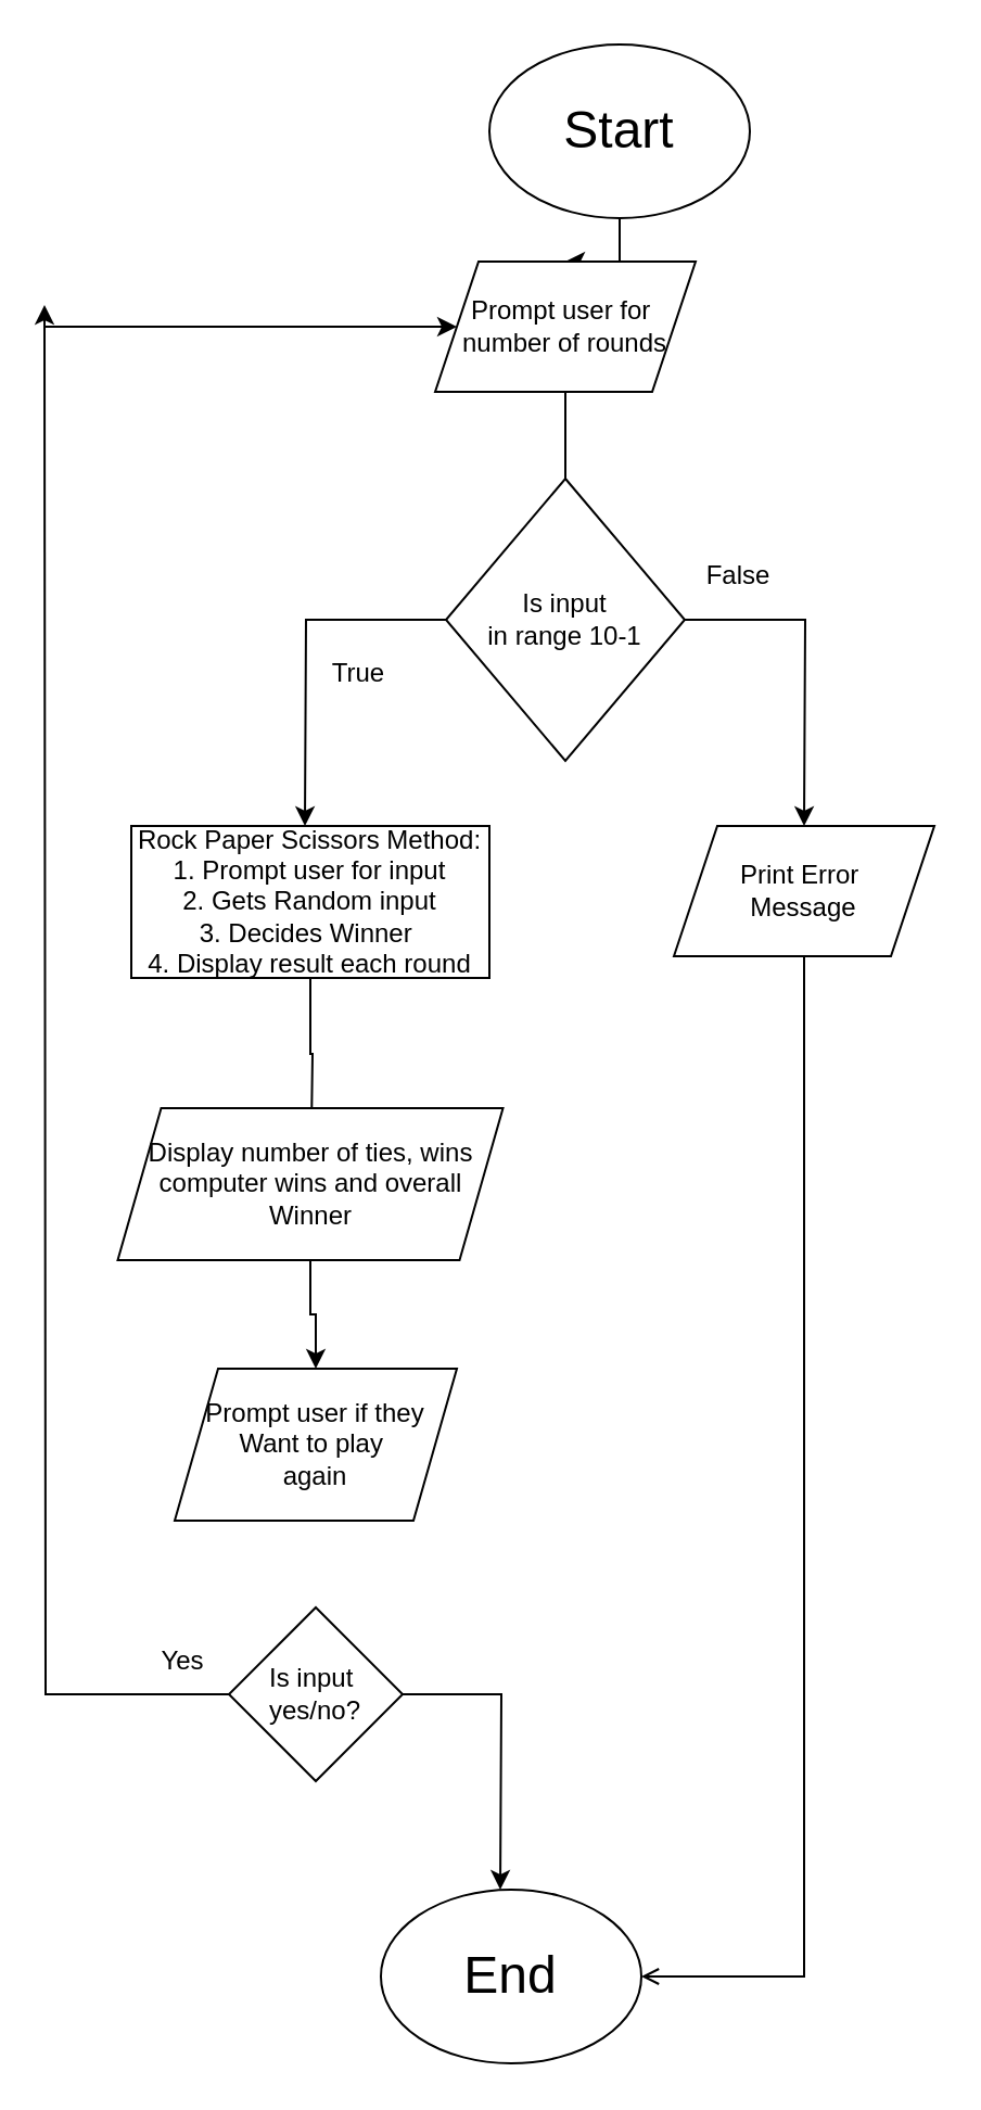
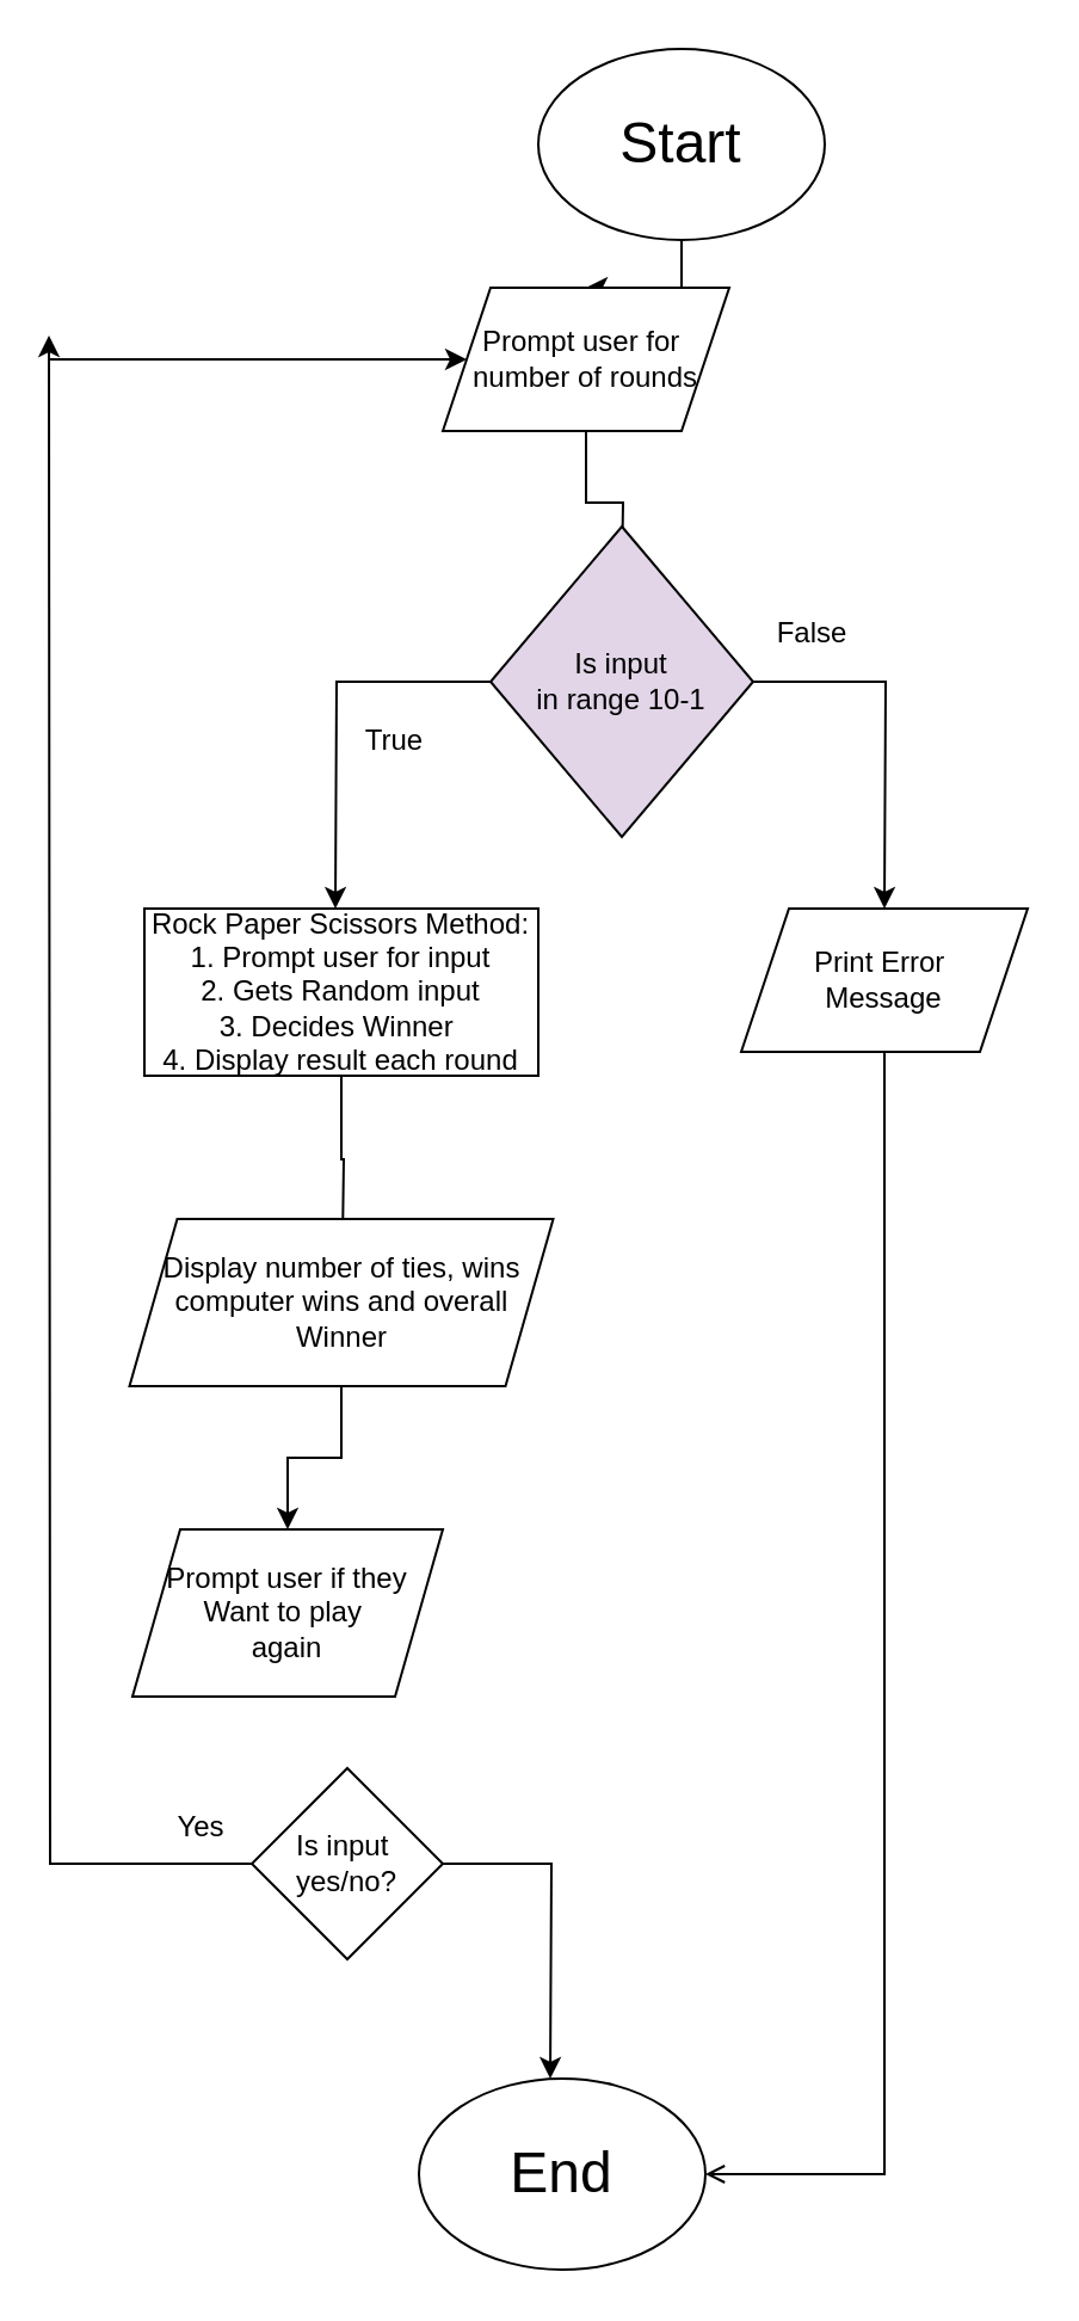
- <mxCell id="5" value="Prompt user for&amp;nbsp;&lt;br&gt;number of rounds" style="shape=parallelogram;perimeter=parallelogramPerimeter;whiteSpace=wrap;html=1;fixedSize=1;" vertex="1" parent="1"><mxGeometry x="200" y="120" width="120" height="60" as="geometry" /></mxCell>
+ <mxCell id="5" value="Prompt user for&amp;nbsp;&lt;br&gt;number of rounds" style="shape=parallelogram;perimeter=parallelogramPerimeter;whiteSpace=wrap;html=1;fixedSize=1;" vertex="1" parent="1"><mxGeometry x="185" y="120" width="120" height="60" as="geometry" /></mxCell>
- <mxCell id="8" value="Is input&lt;br&gt;in range 10-1&lt;br&gt;" style="rhombus;whiteSpace=wrap;html=1;rotation=0;" vertex="1" parent="1"><mxGeometry x="205" y="220" width="110" height="130" as="geometry" /></mxCell>
+ <mxCell id="8" value="Is input&lt;br&gt;in range 10-1&lt;br&gt;" style="rhombus;whiteSpace=wrap;html=1;rotation=0;fillColor=#e1d5e7;" vertex="1" parent="1"><mxGeometry x="205" y="220" width="110" height="130" as="geometry" /></mxCell>
- <mxCell id="15" value="Prompt user if they&lt;br&gt;Want to play&amp;nbsp;&lt;br&gt;again" style="shape=parallelogram;perimeter=parallelogramPerimeter;whiteSpace=wrap;html=1;fixedSize=1;" vertex="1" parent="1"><mxGeometry x="80" y="630" width="130" height="70" as="geometry" /></mxCell>
+ <mxCell id="15" value="Prompt user if they&lt;br&gt;Want to play&amp;nbsp;&lt;br&gt;again" style="shape=parallelogram;perimeter=parallelogramPerimeter;whiteSpace=wrap;html=1;fixedSize=1;" vertex="1" parent="1"><mxGeometry x="55" y="640" width="130" height="70" as="geometry" /></mxCell>
